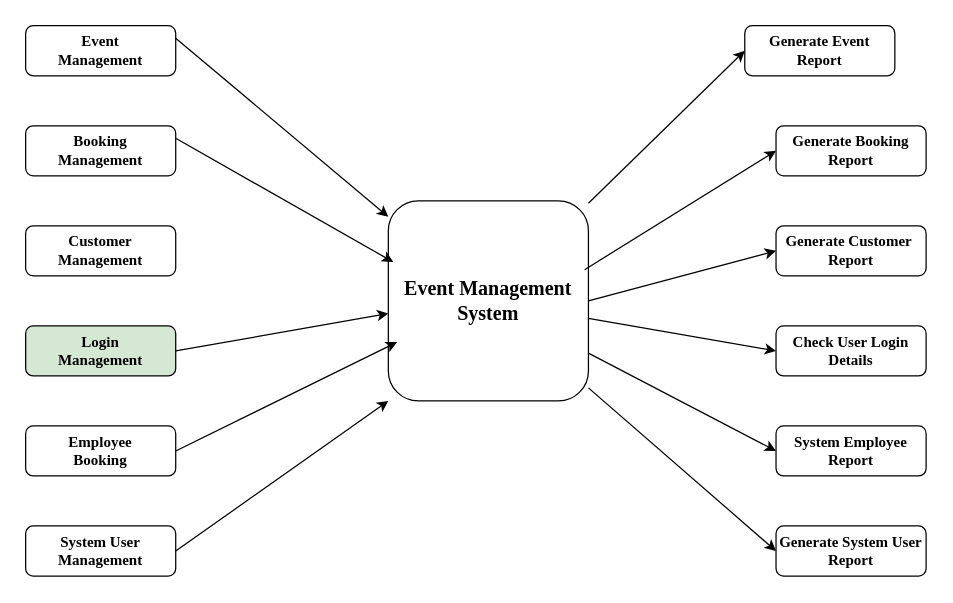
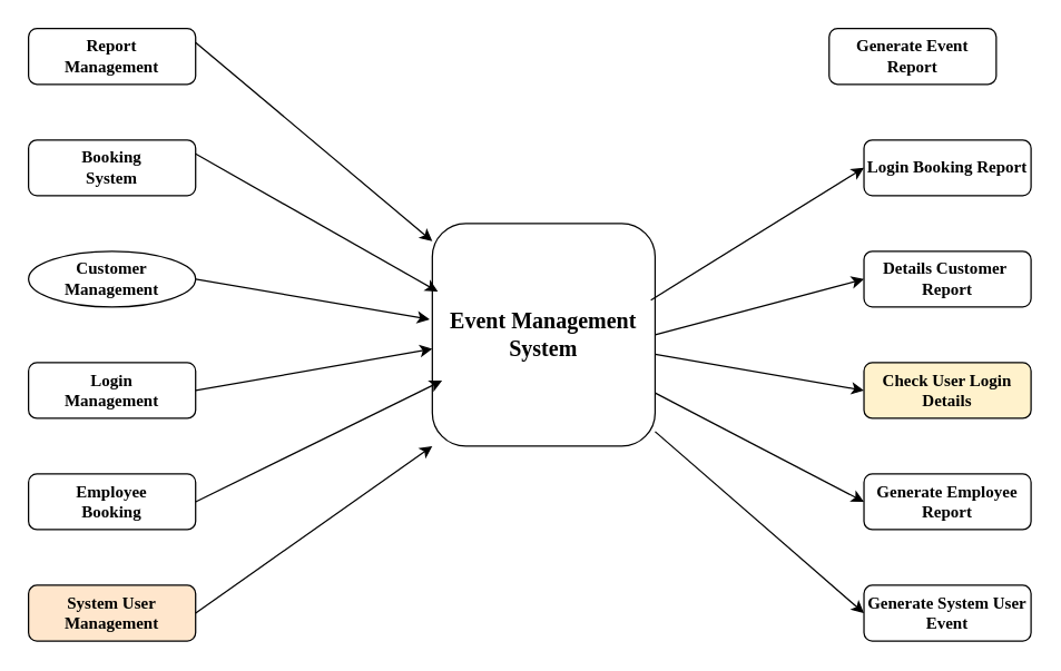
- <mxCell id="3" value="&lt;b&gt;&lt;font face=&quot;Times New Roman&quot;&gt;Event&lt;br&gt;Management&lt;/font&gt;&lt;/b&gt;" style="rounded=1;whiteSpace=wrap;html=1;" vertex="1" parent="1"><mxGeometry x="20" y="20" width="120" height="40" as="geometry" /></mxCell>
+ <mxCell id="3" value="&lt;b&gt;&lt;font face=&quot;Times New Roman&quot;&gt;Report&lt;br&gt;Management&lt;/font&gt;&lt;/b&gt;" style="rounded=1;whiteSpace=wrap;html=1;" vertex="1" parent="1"><mxGeometry x="20" y="20" width="120" height="40" as="geometry" /></mxCell>
- <mxCell id="26" value="" style="endArrow=classic;html=1;rounded=0;entryX=0;entryY=0.5;entryDx=0;entryDy=0;" edge="1" parent="1" source="2" target="9"><mxGeometry width="50" height="50" relative="1" as="geometry"><mxPoint x="470" y="140" as="sourcePoint" /><mxPoint x="520" y="90" as="targetPoint" /><Array as="points" /></mxGeometry></mxCell>
- <mxCell id="6" value="&lt;b&gt;&lt;font face=&quot;Times New Roman&quot;&gt;Booking&lt;br&gt;Management&lt;/font&gt;&lt;/b&gt;" style="rounded=1;whiteSpace=wrap;html=1;" vertex="1" parent="1"><mxGeometry x="20" y="100" width="120" height="40" as="geometry" /></mxCell>
+ <mxCell id="6" value="&lt;b&gt;&lt;font face=&quot;Times New Roman&quot;&gt;Booking&lt;br&gt;System&lt;/font&gt;&lt;/b&gt;" style="rounded=1;whiteSpace=wrap;html=1;" vertex="1" parent="1"><mxGeometry x="20" y="100" width="120" height="40" as="geometry" /></mxCell>
- <mxCell id="10" value="&lt;b&gt;&lt;font face=&quot;Times New Roman&quot;&gt;Generate Booking Report&lt;/font&gt;&lt;/b&gt;" style="rounded=1;whiteSpace=wrap;html=1;" vertex="1" parent="1"><mxGeometry x="620" y="100" width="120" height="40" as="geometry" /></mxCell>
+ <mxCell id="10" value="&lt;b&gt;&lt;font face=&quot;Times New Roman&quot;&gt;Login Booking Report&lt;/font&gt;&lt;/b&gt;" style="rounded=1;whiteSpace=wrap;html=1;" vertex="1" parent="1"><mxGeometry x="620" y="100" width="120" height="40" as="geometry" /></mxCell>
- <mxCell id="5" value="&lt;b&gt;&lt;font face=&quot;Times New Roman&quot;&gt;Customer&lt;br&gt;Management&lt;/font&gt;&lt;/b&gt;" style="rounded=1;whiteSpace=wrap;html=1;" vertex="1" parent="1"><mxGeometry x="20" y="180" width="120" height="40" as="geometry" /></mxCell>
+ <mxCell id="5" value="&lt;b&gt;&lt;font face=&quot;Times New Roman&quot;&gt;Customer&lt;br&gt;Management&lt;/font&gt;&lt;/b&gt;" style="ellipse;whiteSpace=wrap;html=1;" vertex="1" parent="1"><mxGeometry x="20" y="180" width="120" height="40" as="geometry" /></mxCell>
- <mxCell id="11" value="&lt;b&gt;&lt;font face=&quot;Times New Roman&quot;&gt;Generate Customer&amp;nbsp; Report&lt;/font&gt;&lt;/b&gt;" style="rounded=1;whiteSpace=wrap;html=1;" vertex="1" parent="1"><mxGeometry x="620" y="180" width="120" height="40" as="geometry" /></mxCell>
+ <mxCell id="11" value="&lt;b&gt;&lt;font face=&quot;Times New Roman&quot;&gt;Details Customer&amp;nbsp; Report&lt;/font&gt;&lt;/b&gt;" style="rounded=1;whiteSpace=wrap;html=1;" vertex="1" parent="1"><mxGeometry x="620" y="180" width="120" height="40" as="geometry" /></mxCell>
+ <mxCell id="18" value="" style="endArrow=classic;html=1;rounded=0;entryX=-0.012;entryY=0.431;entryDx=0;entryDy=0;entryPerimeter=0;exitX=1;exitY=0.5;exitDx=0;exitDy=0;exitPerimeter=0;" edge="1" parent="1" source="5" target="2"><mxGeometry width="50" height="50" relative="1" as="geometry"><mxPoint x="140" y="210" as="sourcePoint" /><mxPoint x="190" y="160" as="targetPoint" /><Array as="points" /></mxGeometry></mxCell>
- <mxCell id="4" value="&lt;b&gt;&lt;font face=&quot;Times New Roman&quot;&gt;Login&lt;br&gt;Management&lt;/font&gt;&lt;/b&gt;" style="rounded=1;whiteSpace=wrap;html=1;fillColor=#d5e8d4;" vertex="1" parent="1"><mxGeometry x="20" y="260" width="120" height="40" as="geometry" /></mxCell>
+ <mxCell id="4" value="&lt;b&gt;&lt;font face=&quot;Times New Roman&quot;&gt;Login&lt;br&gt;Management&lt;/font&gt;&lt;/b&gt;" style="rounded=1;whiteSpace=wrap;html=1;" vertex="1" parent="1"><mxGeometry x="20" y="260" width="120" height="40" as="geometry" /></mxCell>
- <mxCell id="12" value="&lt;b&gt;&lt;font face=&quot;Times New Roman&quot;&gt;Check User Login Details&lt;/font&gt;&lt;/b&gt;" style="rounded=1;whiteSpace=wrap;html=1;" vertex="1" parent="1"><mxGeometry x="620" y="260" width="120" height="40" as="geometry" /></mxCell>
+ <mxCell id="12" value="&lt;b&gt;&lt;font face=&quot;Times New Roman&quot;&gt;Check User Login Details&lt;/font&gt;&lt;/b&gt;" style="rounded=1;whiteSpace=wrap;html=1;fillColor=#fff2cc;" vertex="1" parent="1"><mxGeometry x="620" y="260" width="120" height="40" as="geometry" /></mxCell>
- <mxCell id="13" value="&lt;b&gt;&lt;font face=&quot;Times New Roman&quot;&gt;System Employee Report&lt;/font&gt;&lt;/b&gt;" style="rounded=1;whiteSpace=wrap;html=1;" vertex="1" parent="1"><mxGeometry x="620" y="340" width="120" height="40" as="geometry" /></mxCell>
+ <mxCell id="13" value="&lt;b&gt;&lt;font face=&quot;Times New Roman&quot;&gt;Generate Employee Report&lt;/font&gt;&lt;/b&gt;" style="rounded=1;whiteSpace=wrap;html=1;" vertex="1" parent="1"><mxGeometry x="620" y="340" width="120" height="40" as="geometry" /></mxCell>
- <mxCell id="8" value="&lt;b&gt;&lt;font face=&quot;Times New Roman&quot;&gt;System User&lt;br&gt;Management&lt;/font&gt;&lt;/b&gt;" style="rounded=1;whiteSpace=wrap;html=1;" vertex="1" parent="1"><mxGeometry x="20" y="420" width="120" height="40" as="geometry" /></mxCell>
+ <mxCell id="8" value="&lt;b&gt;&lt;font face=&quot;Times New Roman&quot;&gt;System User&lt;br&gt;Management&lt;/font&gt;&lt;/b&gt;" style="rounded=1;whiteSpace=wrap;html=1;fillColor=#ffe6cc;" vertex="1" parent="1"><mxGeometry x="20" y="420" width="120" height="40" as="geometry" /></mxCell>
- <mxCell id="14" value="&lt;b&gt;&lt;font face=&quot;Times New Roman&quot;&gt;Generate System User Report&lt;/font&gt;&lt;/b&gt;" style="rounded=1;whiteSpace=wrap;html=1;" vertex="1" parent="1"><mxGeometry x="620" y="420" width="120" height="40" as="geometry" /></mxCell>
+ <mxCell id="14" value="&lt;b&gt;&lt;font face=&quot;Times New Roman&quot;&gt;Generate System User Event&lt;/font&gt;&lt;/b&gt;" style="rounded=1;whiteSpace=wrap;html=1;" vertex="1" parent="1"><mxGeometry x="620" y="420" width="120" height="40" as="geometry" /></mxCell>
